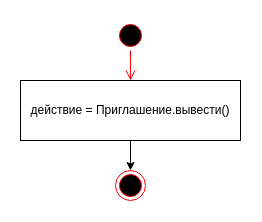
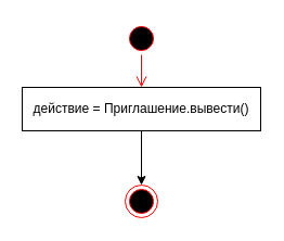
- <mxCell id="4" value="действие = Приглашение.вывести()" style="rounded=0;whiteSpace=wrap;html=1;" vertex="1" parent="1"><mxGeometry x="20" y="80" width="220" height="60" as="geometry" /></mxCell>
+ <mxCell id="4" value="действие = Приглашение.вывести()" style="rounded=0;whiteSpace=wrap;html=1;" vertex="1" parent="1"><mxGeometry x="20" y="80" width="220" height="40" as="geometry" /></mxCell>
